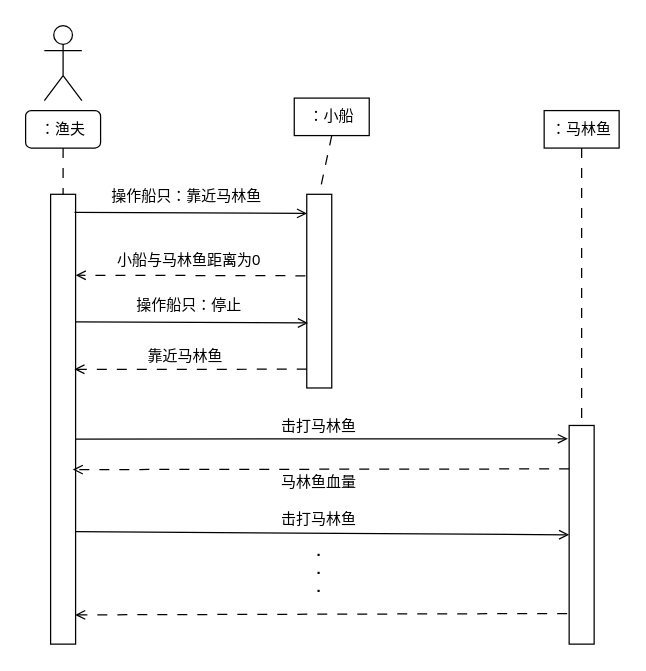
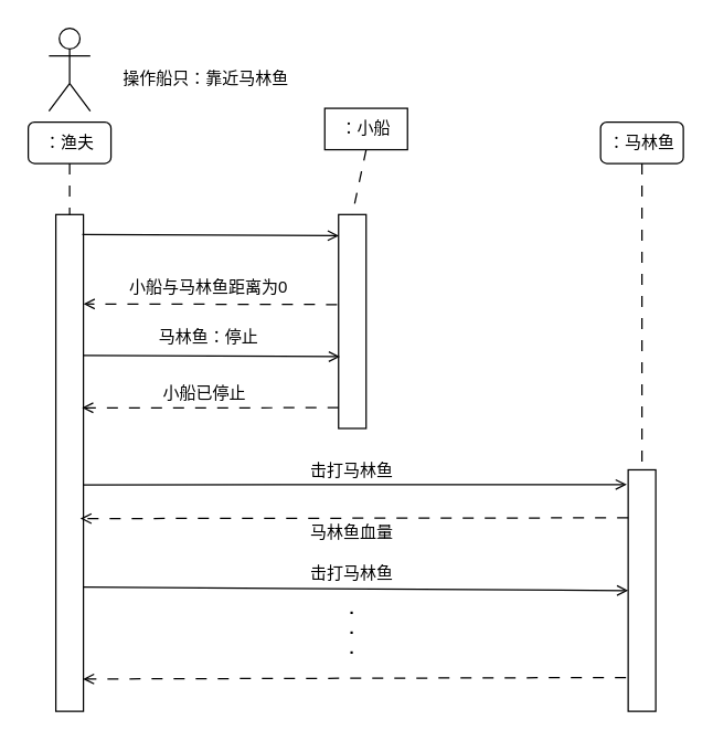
- <mxCell id="5" value="：马林鱼" style="rounded=0;whiteSpace=wrap;html=1;" parent="1" vertex="1"><mxGeometry x="435" y="88" width="60" height="30" as="geometry" /></mxCell>
+ <mxCell id="5" value="：马林鱼" style="whiteSpace=wrap;html=1;rounded=1;" parent="1" vertex="1"><mxGeometry x="435" y="88" width="60" height="30" as="geometry" /></mxCell>
- <mxCell id="10" value="操作船只：靠近马林鱼" style="text;strokeColor=none;align=center;fillColor=none;html=1;verticalAlign=middle;whiteSpace=wrap;rounded=0;" parent="1" vertex="1"><mxGeometry x="79" y="142" width="140" height="30" as="geometry" /></mxCell>
+ <mxCell id="10" value="操作船只：靠近马林鱼" style="text;strokeColor=none;align=center;fillColor=none;html=1;verticalAlign=middle;whiteSpace=wrap;rounded=0;" parent="1" vertex="1"><mxGeometry x="79" y="42" width="140" height="30" as="geometry" /></mxCell>
- <mxCell id="24" value="操作船只：停止" style="text;strokeColor=none;align=center;fillColor=none;html=1;verticalAlign=middle;whiteSpace=wrap;rounded=0;" vertex="1" parent="1"><mxGeometry x="81" y="229" width="140" height="30" as="geometry" /></mxCell>
+ <mxCell id="24" value="马林鱼：停止" style="text;strokeColor=none;align=center;fillColor=none;html=1;verticalAlign=middle;whiteSpace=wrap;rounded=0;" vertex="1" parent="1"><mxGeometry x="81" y="229" width="140" height="30" as="geometry" /></mxCell>
- <mxCell id="27" value="靠近马林鱼" style="text;strokeColor=none;align=center;fillColor=none;html=1;verticalAlign=middle;whiteSpace=wrap;rounded=0;" vertex="1" parent="1"><mxGeometry x="83" y="270" width="130" height="30" as="geometry" /></mxCell>
+ <mxCell id="27" value="小船已停止" style="text;strokeColor=none;align=center;fillColor=none;html=1;verticalAlign=middle;whiteSpace=wrap;rounded=0;" vertex="1" parent="1"><mxGeometry x="83" y="270" width="130" height="30" as="geometry" /></mxCell>
